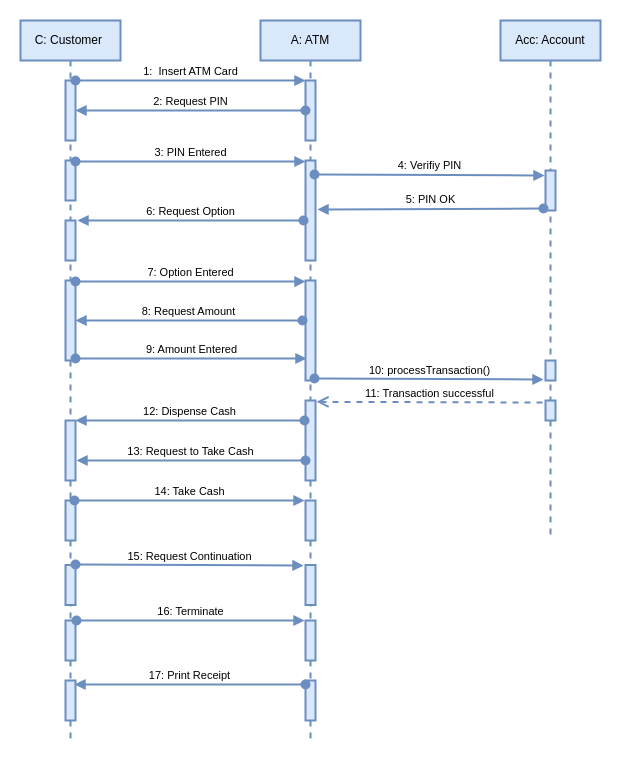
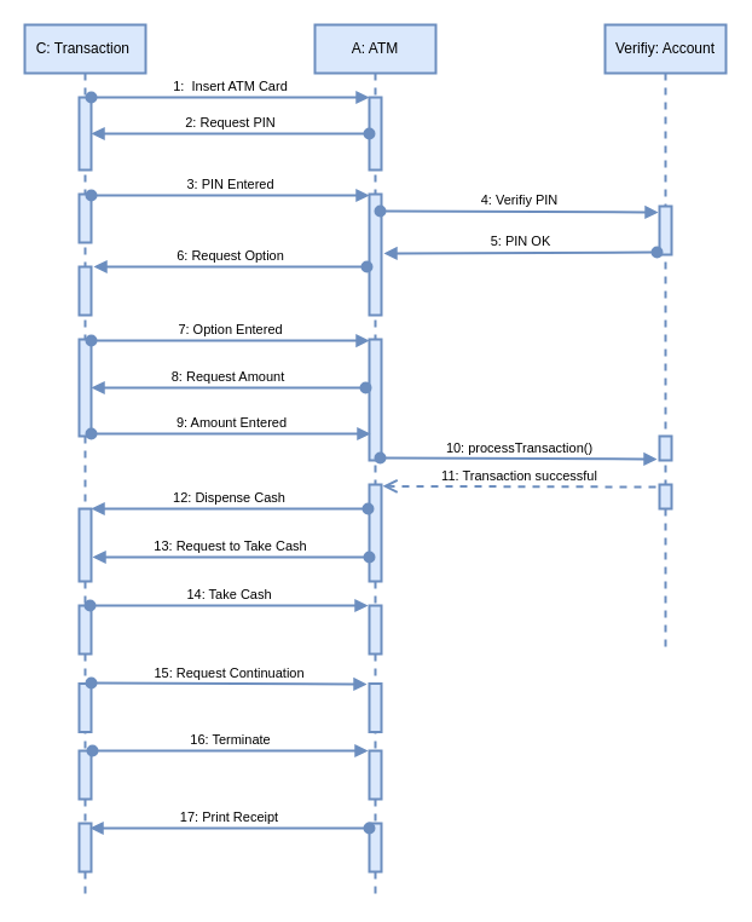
- <mxCell id="2" value="C: Customer&amp;nbsp;" style="shape=umlLifeline;perimeter=lifelinePerimeter;whiteSpace=wrap;html=1;container=1;collapsible=0;recursiveResize=0;outlineConnect=0;size=40;fillColor=#dae8fc;strokeColor=#6c8ebf;strokeWidth=2;" vertex="1" parent="1"><mxGeometry x="20" y="20" width="100" height="720" as="geometry" /></mxCell>
+ <mxCell id="2" value="C: Transaction&amp;nbsp;" style="shape=umlLifeline;perimeter=lifelinePerimeter;whiteSpace=wrap;html=1;container=1;collapsible=0;recursiveResize=0;outlineConnect=0;size=40;fillColor=#dae8fc;strokeColor=#6c8ebf;strokeWidth=2;" vertex="1" parent="1"><mxGeometry x="20" y="20" width="100" height="720" as="geometry" /></mxCell>
- <mxCell id="21" value="Acc: Account" style="shape=umlLifeline;perimeter=lifelinePerimeter;whiteSpace=wrap;html=1;container=1;collapsible=0;recursiveResize=0;outlineConnect=0;fillColor=#dae8fc;strokeColor=#6c8ebf;strokeWidth=2;" vertex="1" parent="1"><mxGeometry x="500" y="20" width="100" height="520" as="geometry" /></mxCell>
+ <mxCell id="21" value="Verifiy: Account" style="shape=umlLifeline;perimeter=lifelinePerimeter;whiteSpace=wrap;html=1;container=1;collapsible=0;recursiveResize=0;outlineConnect=0;fillColor=#dae8fc;strokeColor=#6c8ebf;strokeWidth=2;" vertex="1" parent="1"><mxGeometry x="500" y="20" width="100" height="520" as="geometry" /></mxCell>
